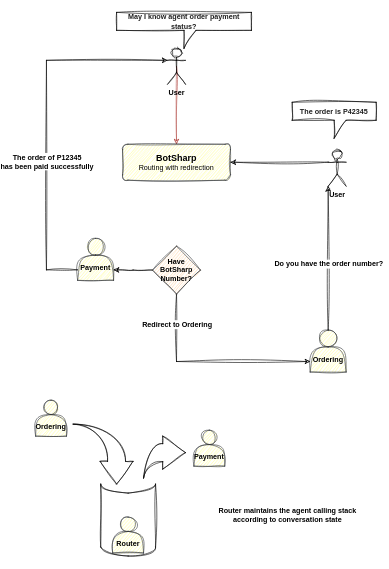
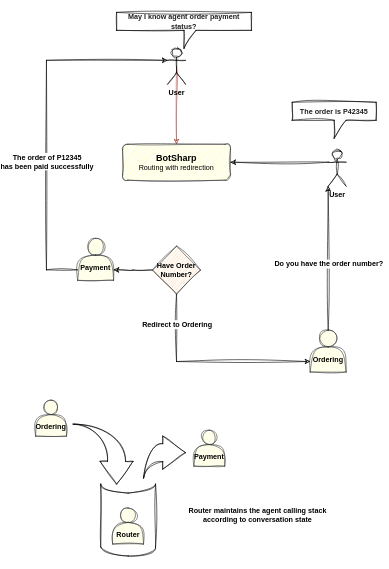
- <mxCell id="10" value="&lt;b&gt;Have BotSharp Number?&lt;/b&gt;" style="rhombus;whiteSpace=wrap;html=1;fillColor=#ffcc99;strokeColor=#36393d;sketch=1;curveFitting=1;jiggle=2;" parent="1" vertex="1"><mxGeometry x="215" y="410" width="80" height="80" as="geometry" /></mxCell>
+ <mxCell id="10" value="&lt;b&gt;Have Order Number?&lt;/b&gt;" style="rhombus;whiteSpace=wrap;html=1;fillColor=#ffcc99;strokeColor=#36393d;sketch=1;curveFitting=1;jiggle=2;" parent="1" vertex="1"><mxGeometry x="215" y="410" width="80" height="80" as="geometry" /></mxCell>
- <mxCell id="25" value="&lt;b&gt;Router maintains the agent calling stack &lt;br&gt;according to conversation state&lt;/b&gt;" style="text;html=1;align=center;verticalAlign=middle;resizable=0;points=[];autosize=1;strokeColor=none;fillColor=none;" vertex="1" parent="1"><mxGeometry x="316" y="838" width="248" height="41" as="geometry" /></mxCell>
+ <mxCell id="25" value="&lt;b&gt;Router maintains the agent calling stack &lt;br&gt;according to conversation state&lt;/b&gt;" style="text;html=1;align=center;verticalAlign=middle;resizable=0;points=[];autosize=1;strokeColor=none;fillColor=none;" vertex="1" parent="1"><mxGeometry x="266" y="838" width="248" height="41" as="geometry" /></mxCell>
- <mxCell id="20" value="&lt;b&gt;&lt;br&gt;&lt;br&gt;Router&lt;br&gt;&lt;/b&gt;" style="shape=actor;whiteSpace=wrap;html=1;fillColor=#ffff88;strokeColor=#36393d;sketch=1;curveFitting=1;jiggle=2;" vertex="1" parent="1"><mxGeometry x="148.57" y="862" width="51.43" height="60" as="geometry" /></mxCell>
+ <mxCell id="20" value="&lt;b&gt;&lt;br&gt;&lt;br&gt;Router&lt;br&gt;&lt;/b&gt;" style="shape=actor;whiteSpace=wrap;html=1;fillColor=#ffff88;strokeColor=#36393d;sketch=1;curveFitting=1;jiggle=2;" vertex="1" parent="1"><mxGeometry x="148.57" y="847" width="51.43" height="60" as="geometry" /></mxCell>
